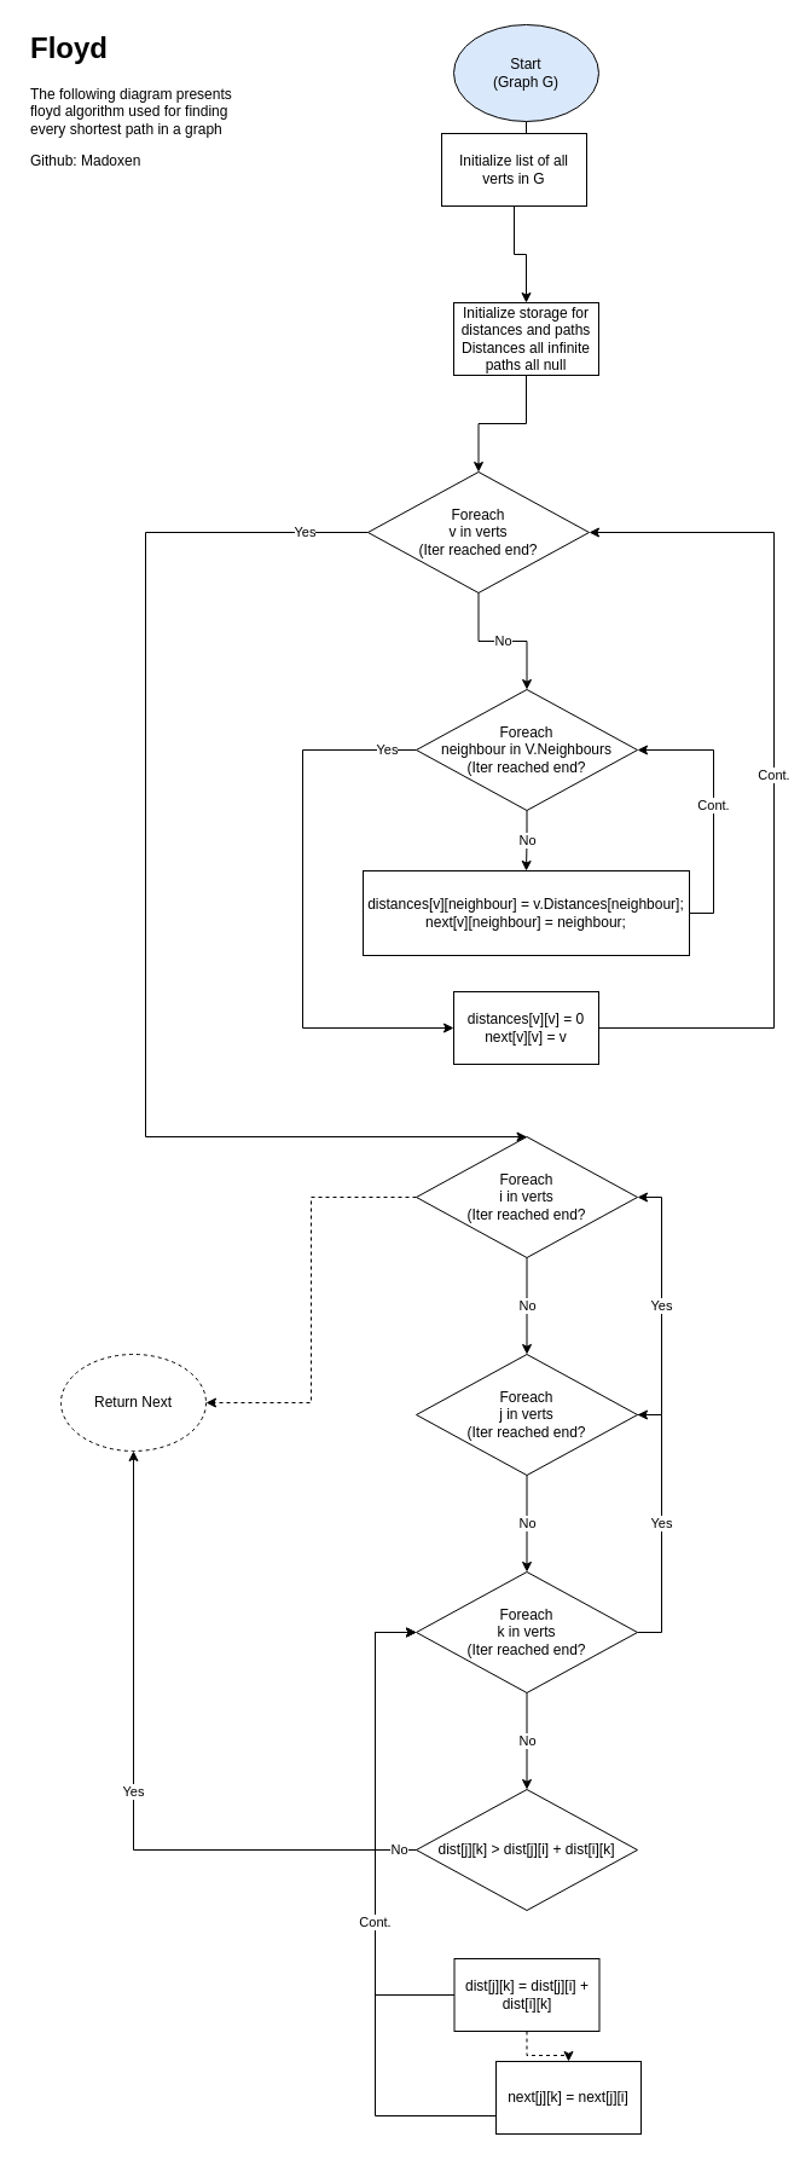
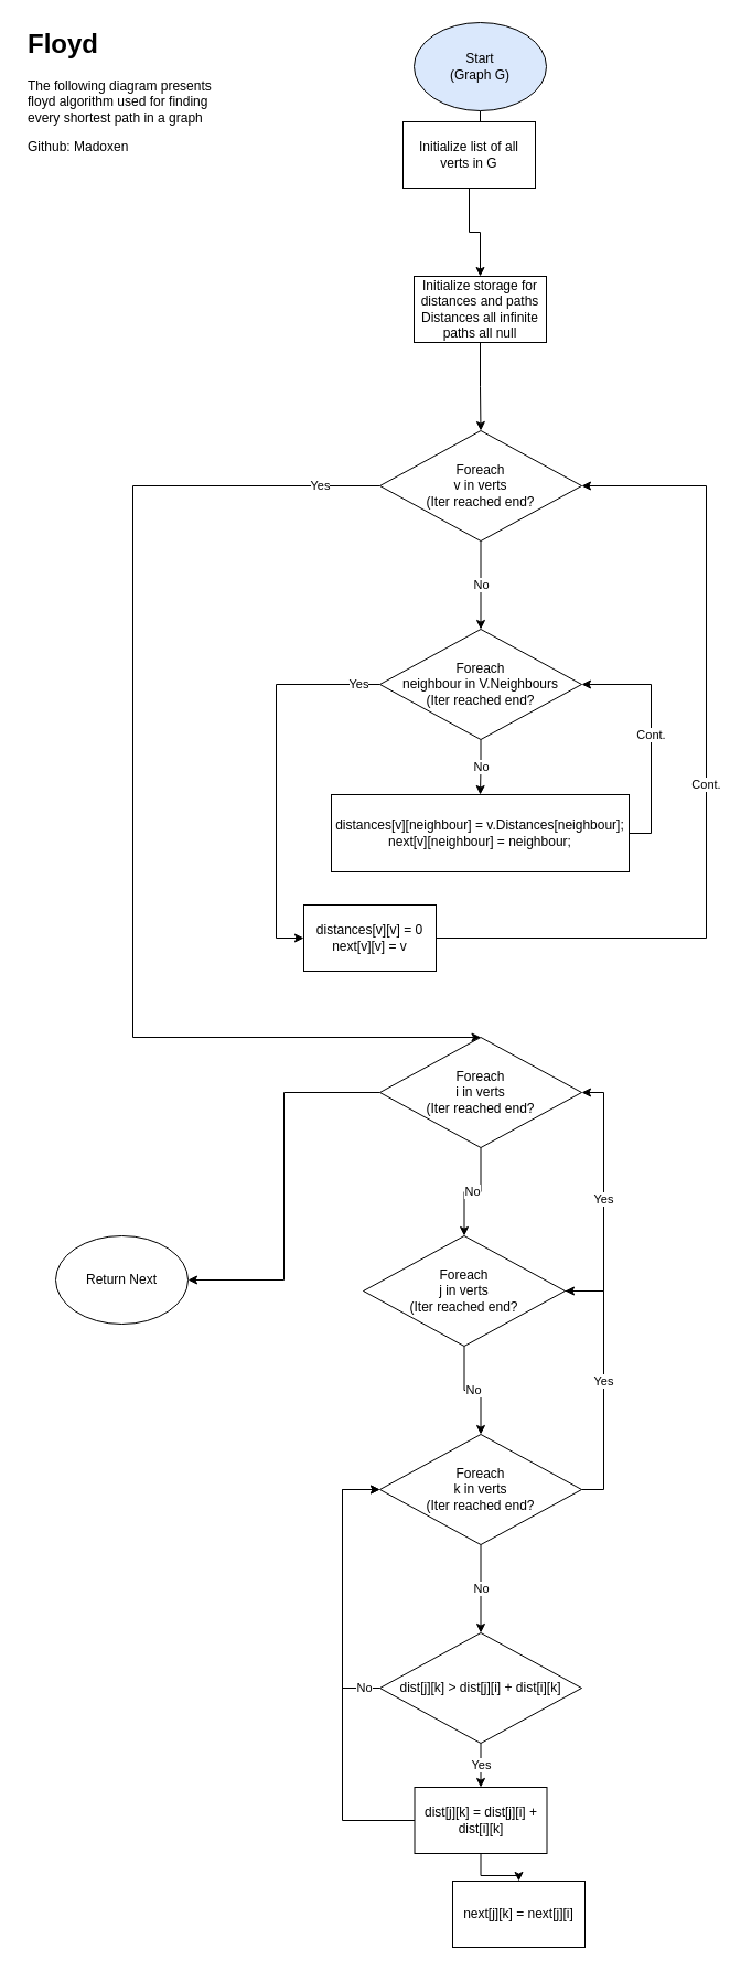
- <mxCell id="11" value="&lt;div&gt;Foreach&lt;/div&gt;&lt;div&gt;v in verts&lt;br&gt;&lt;/div&gt;&lt;div&gt;(Iter reached end?&lt;br&gt;&lt;/div&gt;" style="rhombus;whiteSpace=wrap;html=1;" vertex="1" parent="1"><mxGeometry x="304" y="390" width="183" height="100" as="geometry" /></mxCell>
+ <mxCell id="11" value="&lt;div&gt;Foreach&lt;/div&gt;&lt;div&gt;v in verts&lt;br&gt;&lt;/div&gt;&lt;div&gt;(Iter reached end?&lt;br&gt;&lt;/div&gt;" style="rhombus;whiteSpace=wrap;html=1;" vertex="1" parent="1"><mxGeometry x="344" y="390" width="183" height="100" as="geometry" /></mxCell>
- <mxCell id="18" value="&lt;div&gt;distances[v][v] = 0&lt;/div&gt;&lt;div&gt;next[v][v] = v&lt;br&gt;&lt;/div&gt;" style="rounded=0;whiteSpace=wrap;html=1;" vertex="1" parent="1"><mxGeometry x="375" y="820" width="120" height="60" as="geometry" /></mxCell>
+ <mxCell id="18" value="&lt;div&gt;distances[v][v] = 0&lt;/div&gt;&lt;div&gt;next[v][v] = v&lt;br&gt;&lt;/div&gt;" style="rounded=0;whiteSpace=wrap;html=1;" vertex="1" parent="1"><mxGeometry x="275" y="820" width="120" height="60" as="geometry" /></mxCell>
- <mxCell id="20" style="edgeStyle=orthogonalEdgeStyle;rounded=0;orthogonalLoop=1;jettySize=auto;html=1;exitX=0;exitY=0.5;exitDx=0;exitDy=0;entryX=1;entryY=0.5;entryDx=0;entryDy=0;dashed=1;" edge="1" parent="1" source="21" target="36"><mxGeometry relative="1" as="geometry" /></mxCell>
+ <mxCell id="20" style="edgeStyle=orthogonalEdgeStyle;rounded=0;orthogonalLoop=1;jettySize=auto;html=1;exitX=0;exitY=0.5;exitDx=0;exitDy=0;entryX=1;entryY=0.5;entryDx=0;entryDy=0;" edge="1" parent="1" source="21" target="36"><mxGeometry relative="1" as="geometry" /></mxCell>
- <mxCell id="36" value="Return Next" style="ellipse;whiteSpace=wrap;html=1;dashed=1;" vertex="1" parent="1"><mxGeometry x="50" y="1120" width="120" height="80" as="geometry" /></mxCell>
+ <mxCell id="36" value="Return Next" style="ellipse;whiteSpace=wrap;html=1;" vertex="1" parent="1"><mxGeometry x="50" y="1120" width="120" height="80" as="geometry" /></mxCell>
- <mxCell id="24" value="&lt;div&gt;Foreach&lt;/div&gt;&lt;div&gt;j in verts&lt;br&gt;&lt;/div&gt;&lt;div&gt;(Iter reached end?&lt;br&gt;&lt;/div&gt;" style="rhombus;whiteSpace=wrap;html=1;" vertex="1" parent="1"><mxGeometry x="344" y="1120" width="183" height="100" as="geometry" /></mxCell>
+ <mxCell id="24" value="&lt;div&gt;Foreach&lt;/div&gt;&lt;div&gt;j in verts&lt;br&gt;&lt;/div&gt;&lt;div&gt;(Iter reached end?&lt;br&gt;&lt;/div&gt;" style="rhombus;whiteSpace=wrap;html=1;" vertex="1" parent="1"><mxGeometry x="329" y="1120" width="183" height="100" as="geometry" /></mxCell>
- <mxCell id="28" value="Yes" style="edgeStyle=orthogonalEdgeStyle;rounded=0;orthogonalLoop=1;jettySize=auto;html=1;" edge="1" parent="1" source="30" target="36"><mxGeometry relative="1" as="geometry" /></mxCell>
+ <mxCell id="28" value="Yes" style="edgeStyle=orthogonalEdgeStyle;rounded=0;orthogonalLoop=1;jettySize=auto;html=1;" edge="1" parent="1" source="30" target="33"><mxGeometry relative="1" as="geometry" /></mxCell>
- <mxCell id="31" value="" style="edgeStyle=orthogonalEdgeStyle;rounded=0;orthogonalLoop=1;jettySize=auto;html=1;dashed=1;" edge="1" parent="1" source="33" target="35"><mxGeometry relative="1" as="geometry" /></mxCell>
+ <mxCell id="31" value="" style="edgeStyle=orthogonalEdgeStyle;rounded=0;orthogonalLoop=1;jettySize=auto;html=1;" edge="1" parent="1" source="33" target="35"><mxGeometry relative="1" as="geometry" /></mxCell>
- <mxCell id="34" value="Cont." style="edgeStyle=orthogonalEdgeStyle;rounded=0;orthogonalLoop=1;jettySize=auto;html=1;exitX=0;exitY=0.5;exitDx=0;exitDy=0;entryX=0;entryY=0.5;entryDx=0;entryDy=0;" edge="1" parent="1" source="35" target="27"><mxGeometry relative="1" as="geometry"><Array as="points"><mxPoint x="310" y="1750" /><mxPoint x="310" y="1350" /></Array></mxGeometry></mxCell>
